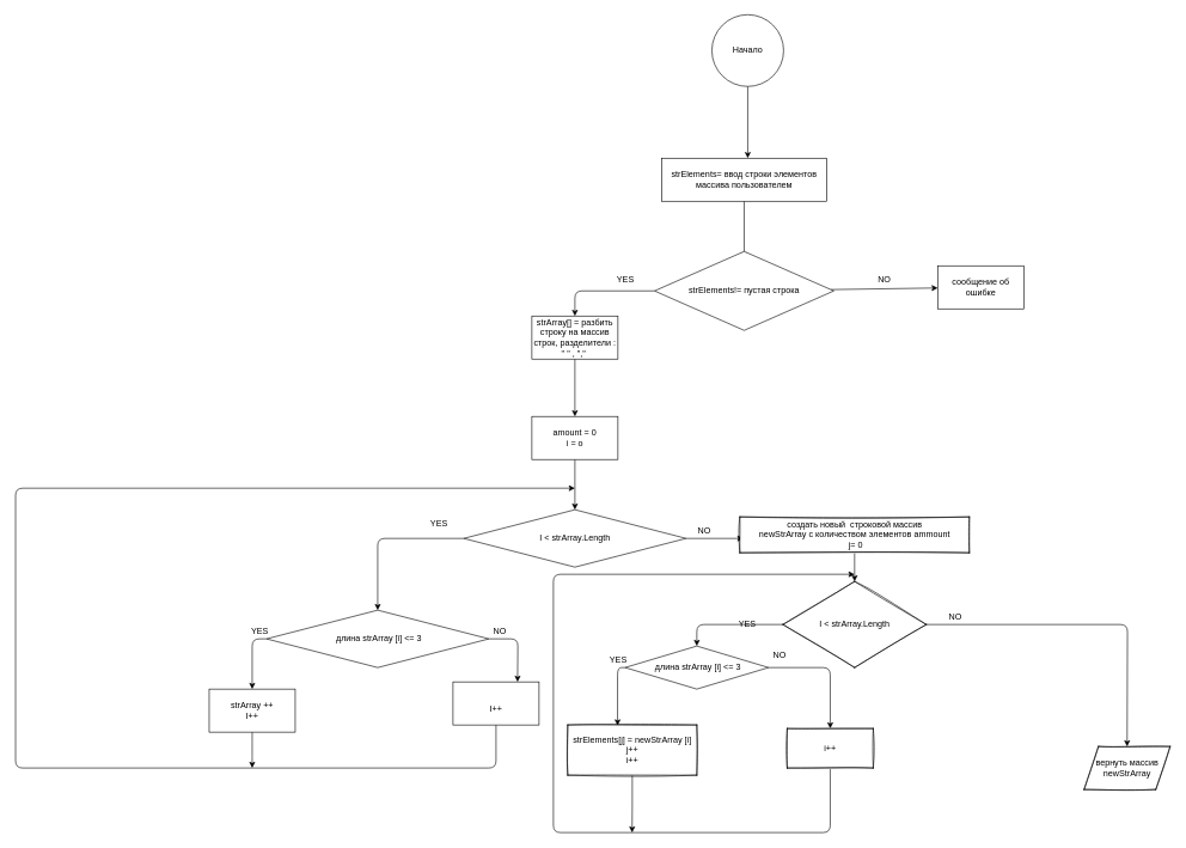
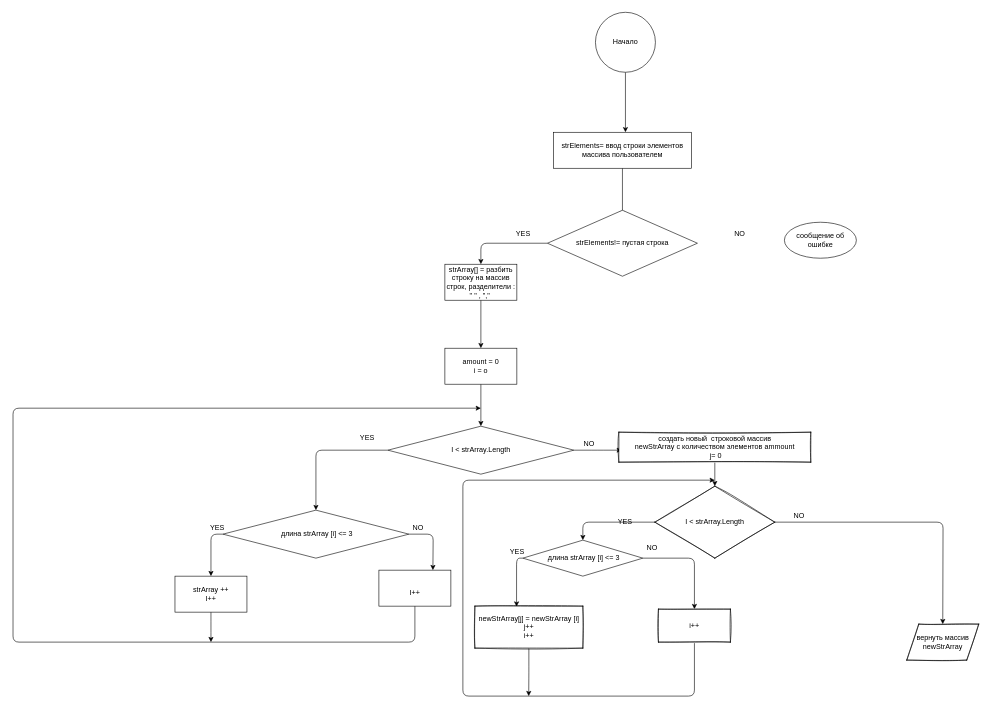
- <mxCell id="9" value="сообщение об ошибке" style="whiteSpace=wrap;html=1;" vertex="1" parent="1"><mxGeometry x="1306.8" y="370" width="120" height="60" as="geometry" /></mxCell>
+ <mxCell id="9" value="сообщение об ошибке" style="ellipse;whiteSpace=wrap;html=1;" vertex="1" parent="1"><mxGeometry x="1306.8" y="370" width="120" height="60" as="geometry" /></mxCell>
- <mxCell id="6" value="" style="edgeStyle=none;html=1;" edge="1" parent="1" source="8" target="9"><mxGeometry relative="1" as="geometry" /></mxCell>
- <mxCell id="44" value="strElements[j] = newStrArray [i]&lt;br&gt;j++&lt;br&gt;i++" style="rounded=0;whiteSpace=wrap;html=1;sketch=1;" vertex="1" parent="1"><mxGeometry x="790.8" y="1010" width="180" height="70" as="geometry" /></mxCell>
+ <mxCell id="44" value="newStrArray[j] = newStrArray [i]&lt;br&gt;j++&lt;br&gt;i++" style="rounded=0;whiteSpace=wrap;html=1;sketch=1;" vertex="1" parent="1"><mxGeometry x="790.8" y="1010" width="180" height="70" as="geometry" /></mxCell>
